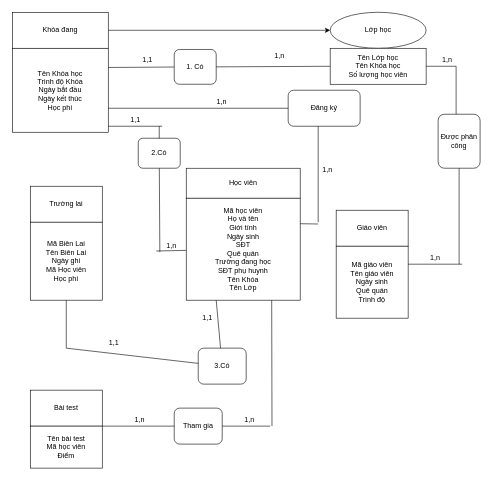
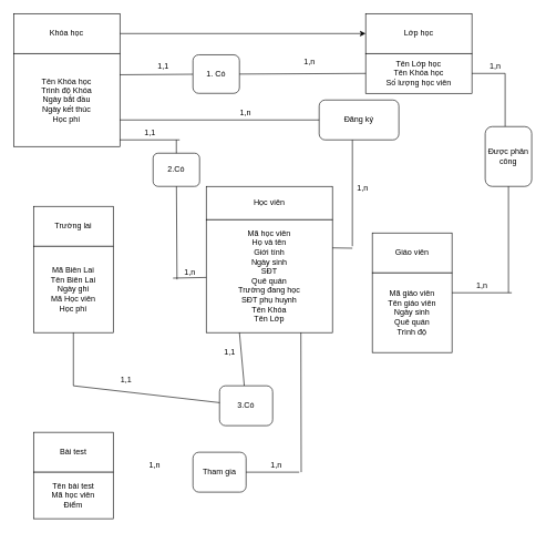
- <mxCell id="5" value="Khóa đang" style="rounded=0;whiteSpace=wrap;html=1;" vertex="1" parent="1"><mxGeometry x="20" y="20" width="160" height="60" as="geometry" /></mxCell>
+ <mxCell id="5" value="Khóa học" style="rounded=0;whiteSpace=wrap;html=1;" vertex="1" parent="1"><mxGeometry x="20" y="20" width="160" height="60" as="geometry" /></mxCell>
- <mxCell id="6" value="Lớp học" style="ellipse;whiteSpace=wrap;html=1;" vertex="1" parent="1"><mxGeometry x="550" y="20" width="160" height="60" as="geometry" /></mxCell>
+ <mxCell id="6" value="Lớp học" style="rounded=0;whiteSpace=wrap;html=1;" vertex="1" parent="1"><mxGeometry x="550" y="20" width="160" height="60" as="geometry" /></mxCell>
- <mxCell id="49" value="" style="endArrow=none;html=1;exitX=0;exitY=0.5;exitDx=0;exitDy=0;entryX=1;entryY=0;entryDx=0;entryDy=0;" edge="1" parent="1" source="46" target="12"><mxGeometry width="50" height="50" relative="1" as="geometry"><mxPoint x="360" y="600" as="sourcePoint" /><mxPoint x="410" y="550" as="targetPoint" /></mxGeometry></mxCell>
